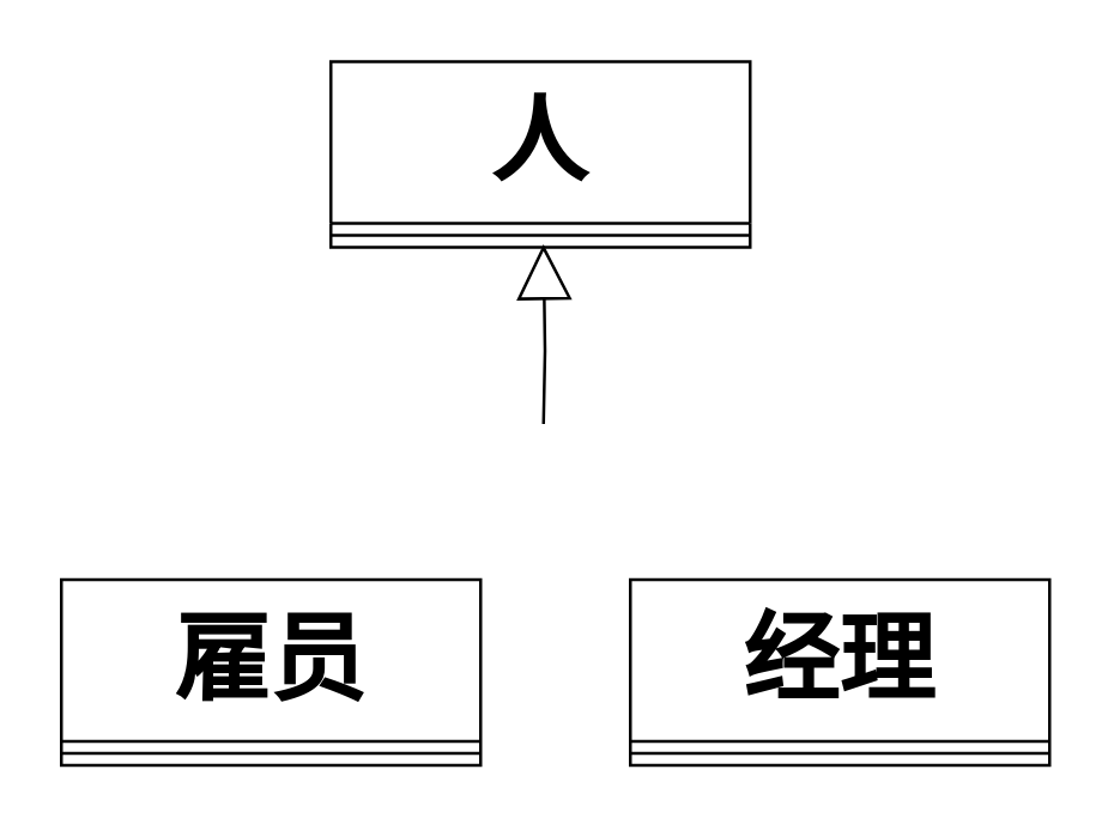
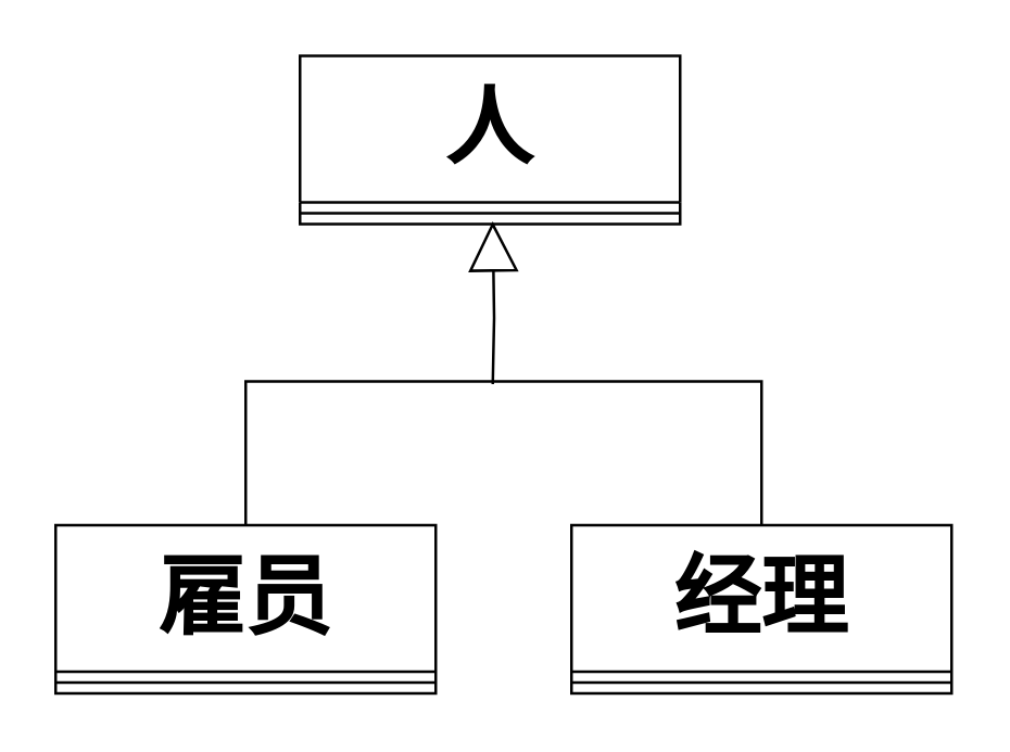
+ <mxCell id="4" style="edgeStyle=orthogonalEdgeStyle;rounded=0;orthogonalLoop=1;jettySize=auto;html=1;exitX=0.5;exitY=0;exitDx=0;exitDy=0;endArrow=none;endFill=0;entryX=0.5;entryY=0;entryDx=0;entryDy=0;" edge="1" parent="1" source="5" target="8"><mxGeometry relative="1" as="geometry"><mxPoint x="280" y="190" as="targetPoint" /><Array as="points"><mxPoint x="90" y="140" /><mxPoint x="280" y="140" /></Array></mxGeometry></mxCell>
